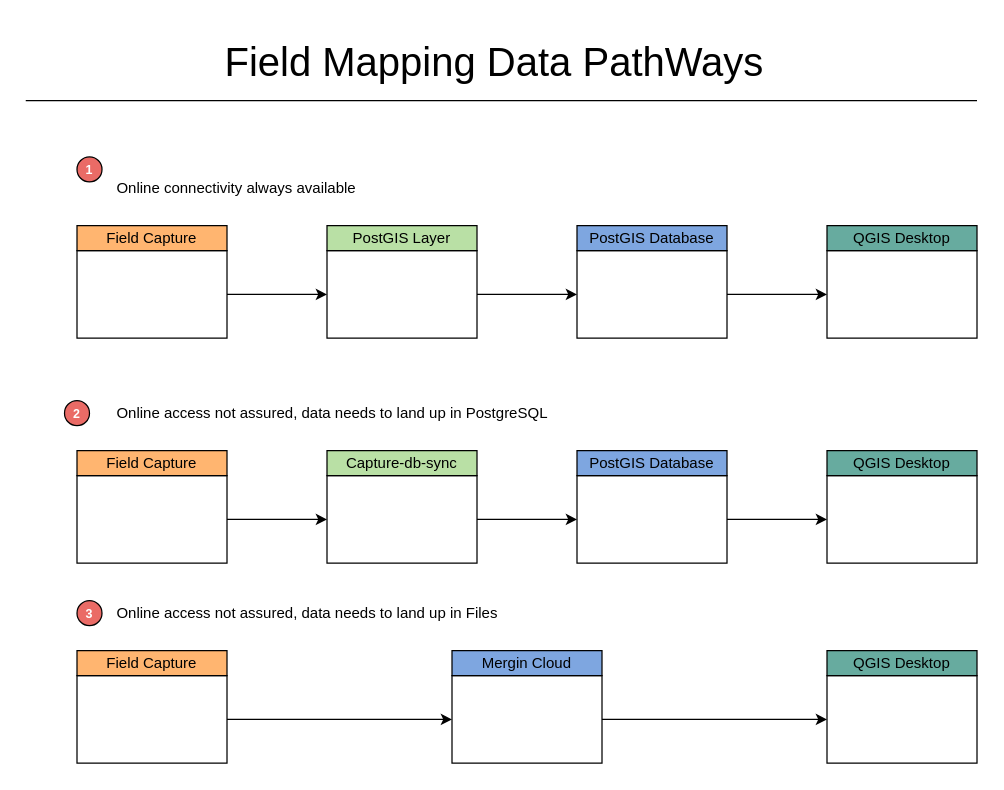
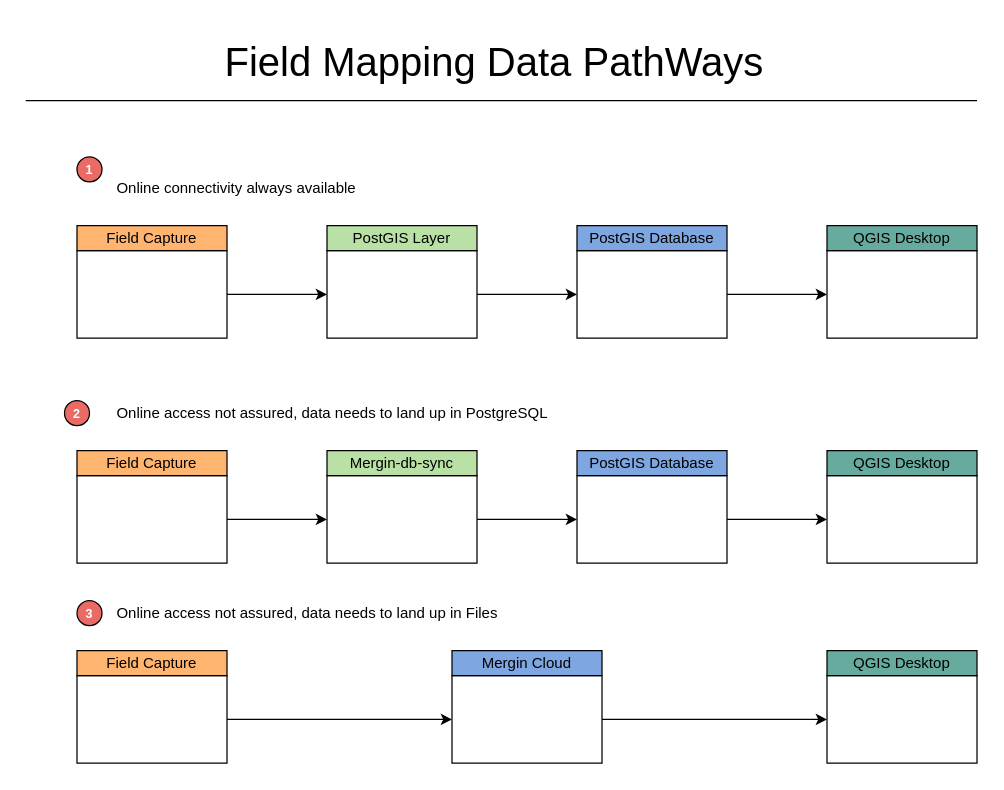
- <mxCell id="29" value="Capture-db-sync" style="rounded=0;whiteSpace=wrap;html=1;fillColor=#B9E0A5;" vertex="1" parent="27"><mxGeometry width="120" height="20" as="geometry" /></mxCell>
+ <mxCell id="29" value="Mergin-db-sync" style="rounded=0;whiteSpace=wrap;html=1;fillColor=#B9E0A5;" vertex="1" parent="27"><mxGeometry width="120" height="20" as="geometry" /></mxCell>
